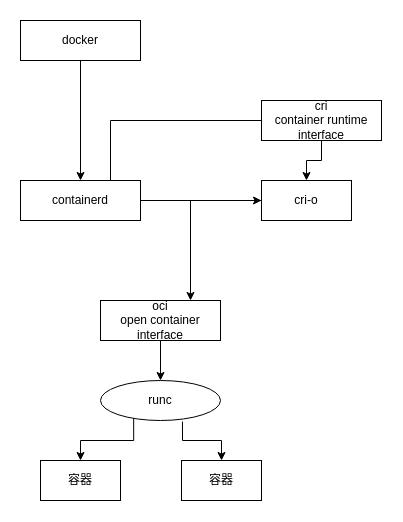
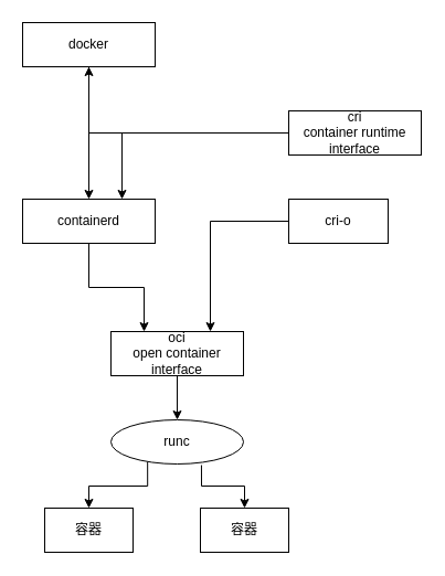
- <mxCell id="13" style="edgeStyle=orthogonalEdgeStyle;rounded=0;orthogonalLoop=1;jettySize=auto;html=1;entryX=0.5;entryY=0;entryDx=0;entryDy=0;" edge="1" parent="1" source="14" target="16"><mxGeometry relative="1" as="geometry" /></mxCell>
+ <mxCell id="13" style="edgeStyle=orthogonalEdgeStyle;rounded=0;orthogonalLoop=1;jettySize=auto;html=1;" edge="1" parent="1" source="14" target="3"><mxGeometry relative="1" as="geometry" /></mxCell>
- <mxCell id="12" style="edgeStyle=orthogonalEdgeStyle;rounded=0;orthogonalLoop=1;jettySize=auto;html=1;entryX=0.75;entryY=0;entryDx=0;entryDy=0;endArrow=none;" edge="1" parent="1" source="14" target="5"><mxGeometry relative="1" as="geometry" /></mxCell>
+ <mxCell id="12" style="edgeStyle=orthogonalEdgeStyle;rounded=0;orthogonalLoop=1;jettySize=auto;html=1;entryX=0.75;entryY=0;entryDx=0;entryDy=0;" edge="1" parent="1" source="14" target="5"><mxGeometry relative="1" as="geometry" /></mxCell>
- <mxCell id="4" style="edgeStyle=orthogonalEdgeStyle;rounded=0;orthogonalLoop=1;jettySize=auto;html=1;" edge="1" parent="1" source="5" target="16"><mxGeometry relative="1" as="geometry"><mxPoint x="90" y="270" as="targetPoint" /></mxGeometry></mxCell>
+ <mxCell id="4" style="edgeStyle=orthogonalEdgeStyle;rounded=0;orthogonalLoop=1;jettySize=auto;html=1;entryX=0.25;entryY=0;entryDx=0;entryDy=0;" edge="1" parent="1" source="5" target="7"><mxGeometry relative="1" as="geometry"><mxPoint x="90" y="270" as="targetPoint" /></mxGeometry></mxCell>
